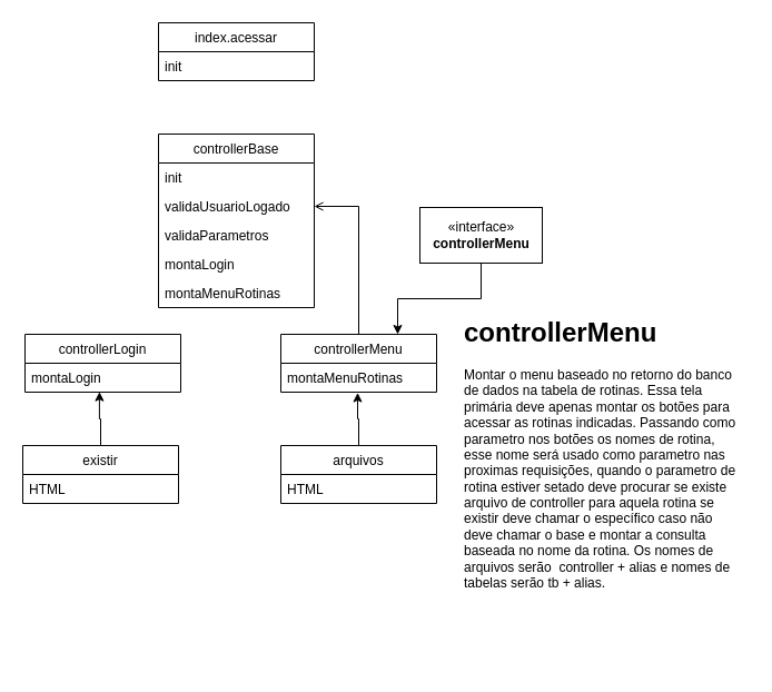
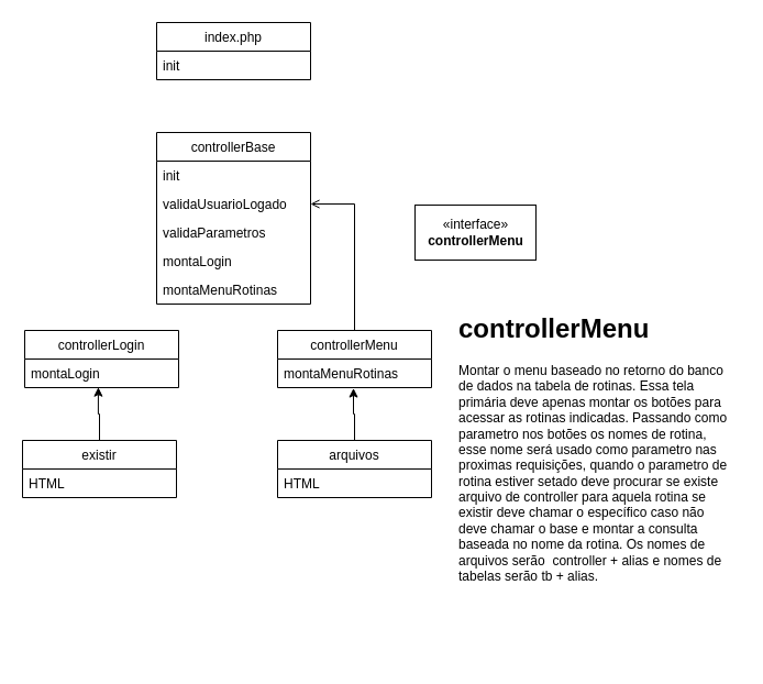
- <mxCell id="8" value="index.acessar" style="swimlane;fontStyle=0;childLayout=stackLayout;horizontal=1;startSize=26;fillColor=none;horizontalStack=0;resizeParent=1;resizeParentMax=0;resizeLast=0;collapsible=1;marginBottom=0;" vertex="1" parent="1"><mxGeometry x="142" y="20" width="140" height="52" as="geometry" /></mxCell>
+ <mxCell id="8" value="index.php" style="swimlane;fontStyle=0;childLayout=stackLayout;horizontal=1;startSize=26;fillColor=none;horizontalStack=0;resizeParent=1;resizeParentMax=0;resizeLast=0;collapsible=1;marginBottom=0;" vertex="1" parent="1"><mxGeometry x="142" y="20" width="140" height="52" as="geometry" /></mxCell>
- <mxCell id="22" value="" style="edgeStyle=orthogonalEdgeStyle;rounded=0;orthogonalLoop=1;jettySize=auto;html=1;entryX=0.75;entryY=0;entryDx=0;entryDy=0;" edge="1" parent="1" source="23" target="17"><mxGeometry relative="1" as="geometry" /></mxCell>
